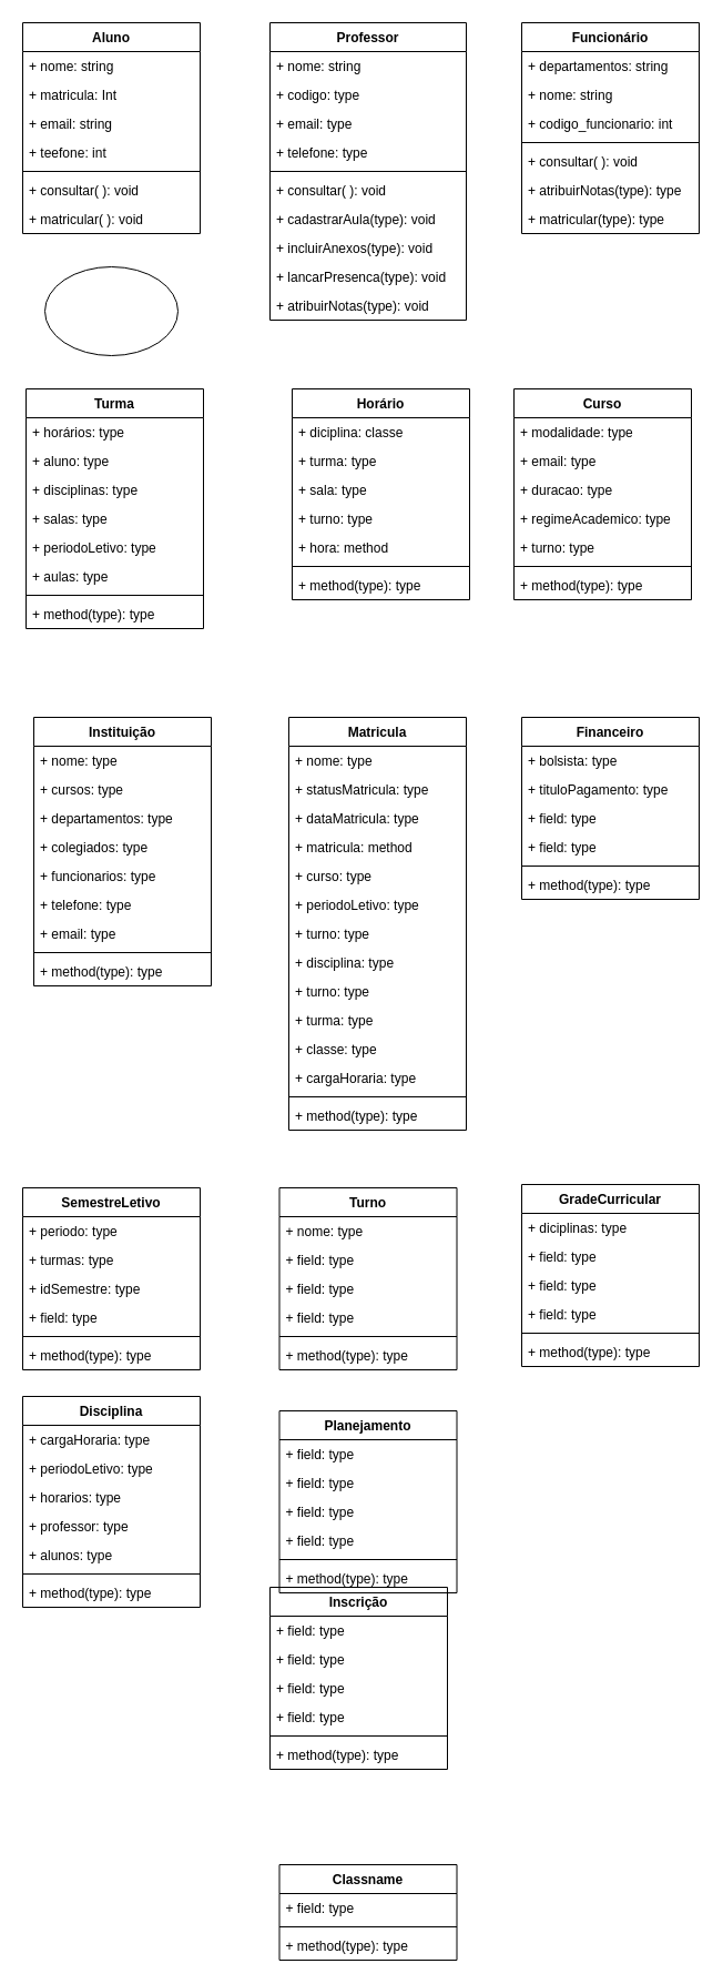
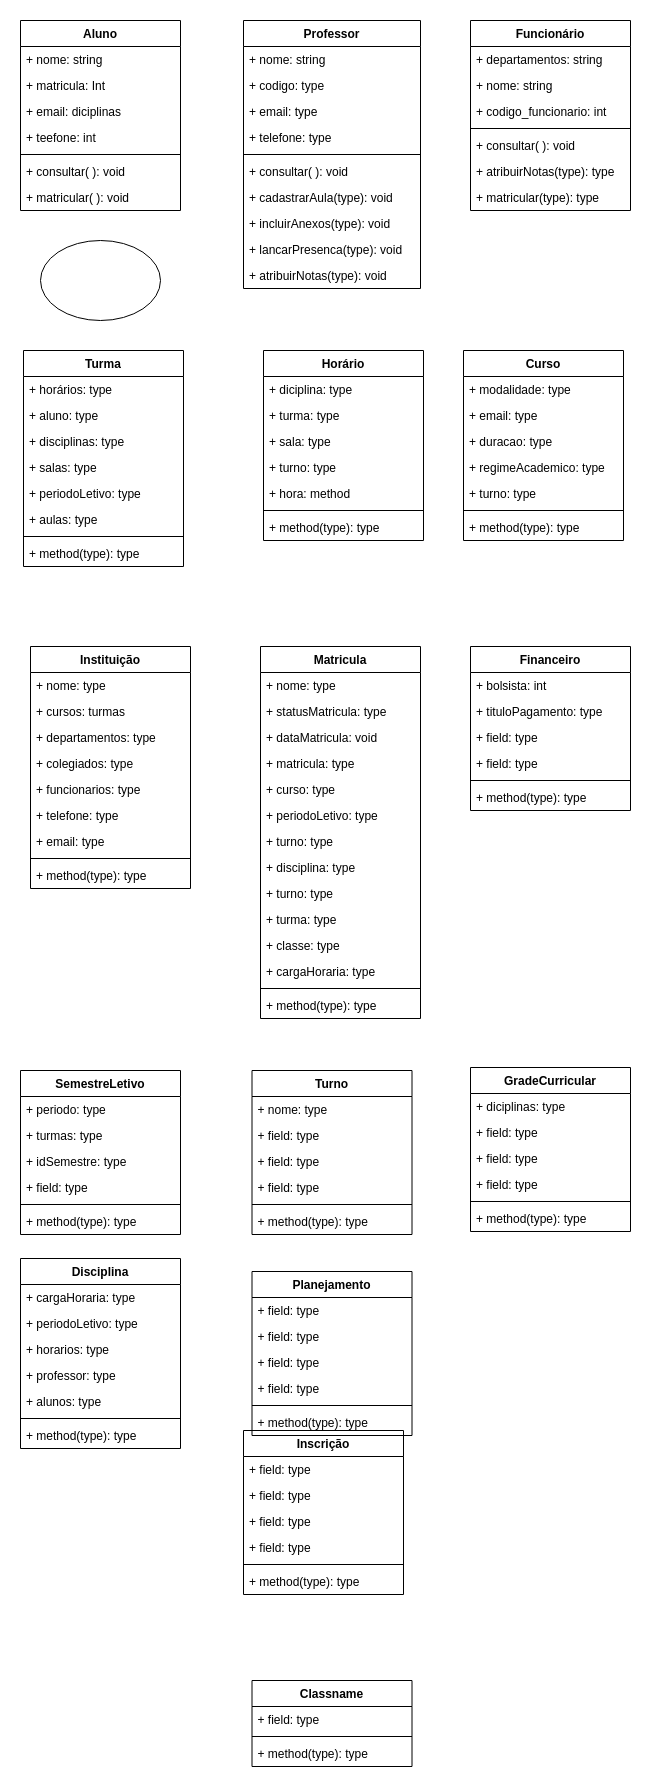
- <mxCell id="5" value="+ email: string" style="text;strokeColor=none;fillColor=none;align=left;verticalAlign=top;spacingLeft=4;spacingRight=4;overflow=hidden;rotatable=0;points=[[0,0.5],[1,0.5]];portConstraint=eastwest;" parent="2" vertex="1"><mxGeometry y="78" width="160" height="26" as="geometry" /></mxCell>
+ <mxCell id="5" value="+ email: diciplinas" style="text;strokeColor=none;fillColor=none;align=left;verticalAlign=top;spacingLeft=4;spacingRight=4;overflow=hidden;rotatable=0;points=[[0,0.5],[1,0.5]];portConstraint=eastwest;" parent="2" vertex="1"><mxGeometry y="78" width="160" height="26" as="geometry" /></mxCell>
- <mxCell id="49" value="+ diciplina: classe" style="text;strokeColor=none;fillColor=none;align=left;verticalAlign=top;spacingLeft=4;spacingRight=4;overflow=hidden;rotatable=0;points=[[0,0.5],[1,0.5]];portConstraint=eastwest;" parent="48" vertex="1"><mxGeometry y="26" width="160" height="26" as="geometry" /></mxCell>
+ <mxCell id="49" value="+ diciplina: type" style="text;strokeColor=none;fillColor=none;align=left;verticalAlign=top;spacingLeft=4;spacingRight=4;overflow=hidden;rotatable=0;points=[[0,0.5],[1,0.5]];portConstraint=eastwest;" parent="48" vertex="1"><mxGeometry y="26" width="160" height="26" as="geometry" /></mxCell>
- <mxCell id="80" value="+ bolsista: type" style="text;strokeColor=none;fillColor=none;align=left;verticalAlign=top;spacingLeft=4;spacingRight=4;overflow=hidden;rotatable=0;points=[[0,0.5],[1,0.5]];portConstraint=eastwest;" parent="79" vertex="1"><mxGeometry y="26" width="160" height="26" as="geometry" /></mxCell>
+ <mxCell id="80" value="+ bolsista: int" style="text;strokeColor=none;fillColor=none;align=left;verticalAlign=top;spacingLeft=4;spacingRight=4;overflow=hidden;rotatable=0;points=[[0,0.5],[1,0.5]];portConstraint=eastwest;" parent="79" vertex="1"><mxGeometry y="26" width="160" height="26" as="geometry" /></mxCell>
- <mxCell id="40" value="+ cursos: type" style="text;strokeColor=none;fillColor=none;align=left;verticalAlign=top;spacingLeft=4;spacingRight=4;overflow=hidden;rotatable=0;points=[[0,0.5],[1,0.5]];portConstraint=eastwest;" parent="38" vertex="1"><mxGeometry y="52" width="160" height="26" as="geometry" /></mxCell>
+ <mxCell id="40" value="+ cursos: turmas" style="text;strokeColor=none;fillColor=none;align=left;verticalAlign=top;spacingLeft=4;spacingRight=4;overflow=hidden;rotatable=0;points=[[0,0.5],[1,0.5]];portConstraint=eastwest;" parent="38" vertex="1"><mxGeometry y="52" width="160" height="26" as="geometry" /></mxCell>
- <mxCell id="59" value="+ dataMatricula: type" style="text;strokeColor=none;fillColor=none;align=left;verticalAlign=top;spacingLeft=4;spacingRight=4;overflow=hidden;rotatable=0;points=[[0,0.5],[1,0.5]];portConstraint=eastwest;" parent="56" vertex="1"><mxGeometry y="78" width="160" height="26" as="geometry" /></mxCell>
+ <mxCell id="59" value="+ dataMatricula: void" style="text;strokeColor=none;fillColor=none;align=left;verticalAlign=top;spacingLeft=4;spacingRight=4;overflow=hidden;rotatable=0;points=[[0,0.5],[1,0.5]];portConstraint=eastwest;" parent="56" vertex="1"><mxGeometry y="78" width="160" height="26" as="geometry" /></mxCell>
- <mxCell id="60" value="+ matricula: method" style="text;strokeColor=none;fillColor=none;align=left;verticalAlign=top;spacingLeft=4;spacingRight=4;overflow=hidden;rotatable=0;points=[[0,0.5],[1,0.5]];portConstraint=eastwest;" parent="56" vertex="1"><mxGeometry y="104" width="160" height="26" as="geometry" /></mxCell>
+ <mxCell id="60" value="+ matricula: type" style="text;strokeColor=none;fillColor=none;align=left;verticalAlign=top;spacingLeft=4;spacingRight=4;overflow=hidden;rotatable=0;points=[[0,0.5],[1,0.5]];portConstraint=eastwest;" parent="56" vertex="1"><mxGeometry y="104" width="160" height="26" as="geometry" /></mxCell>
